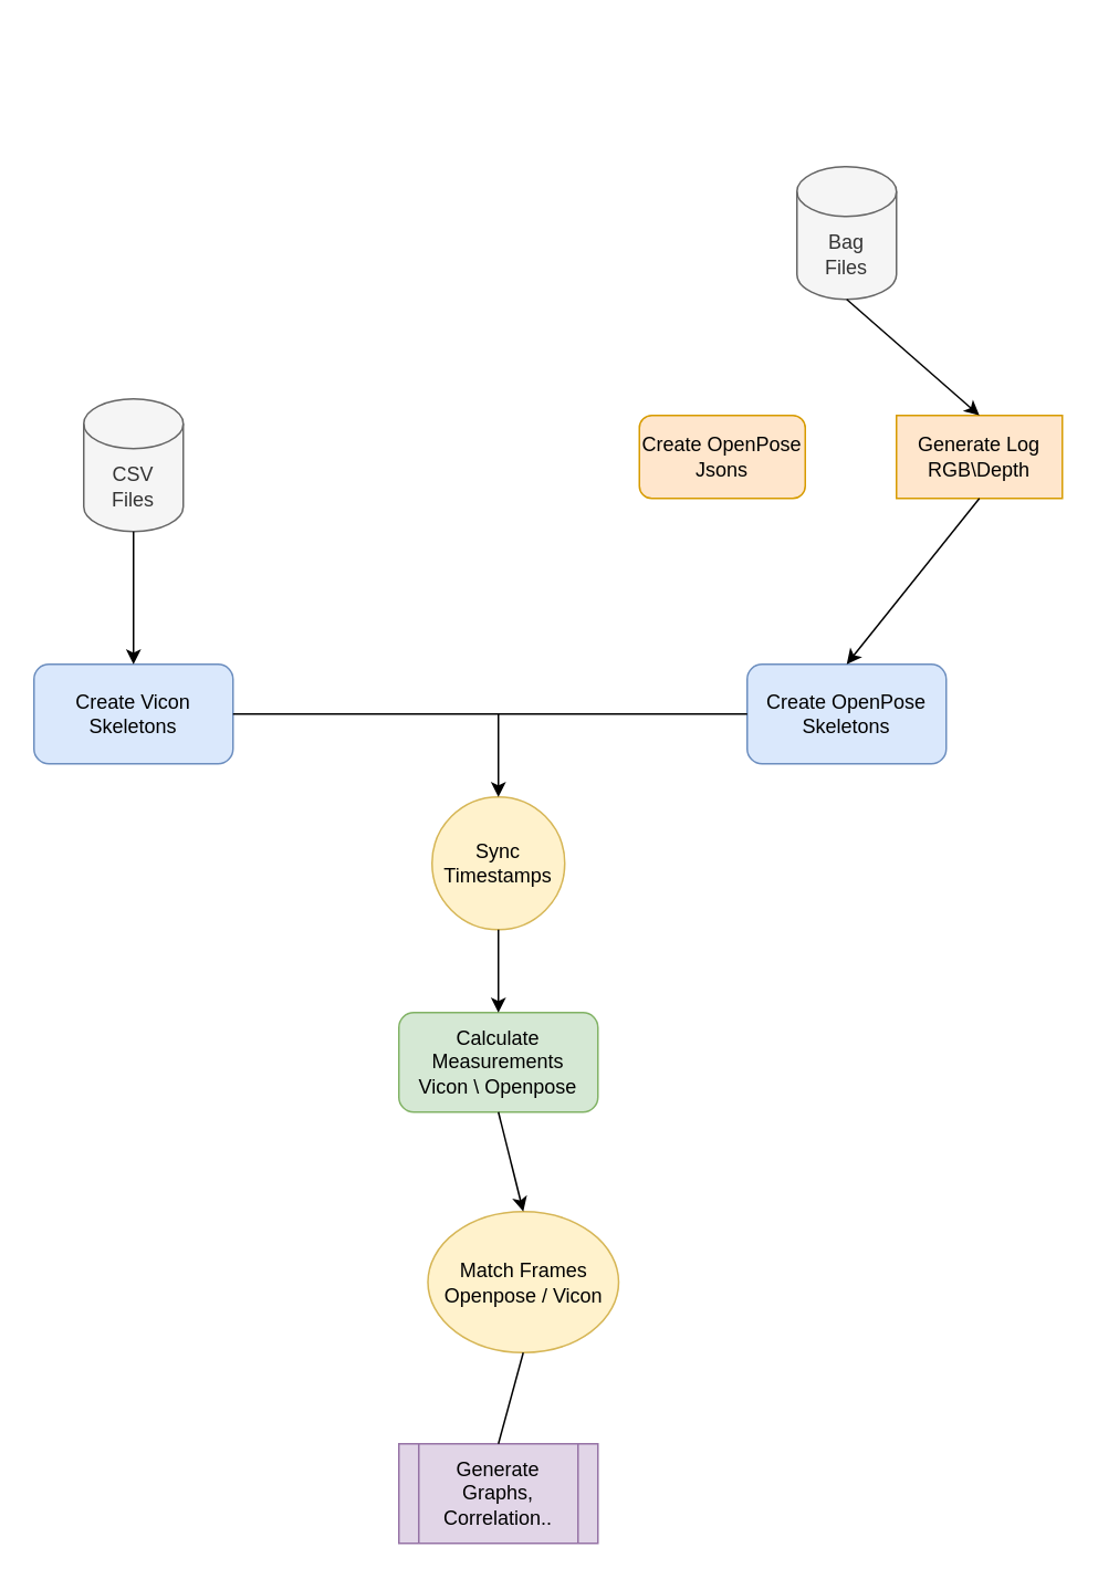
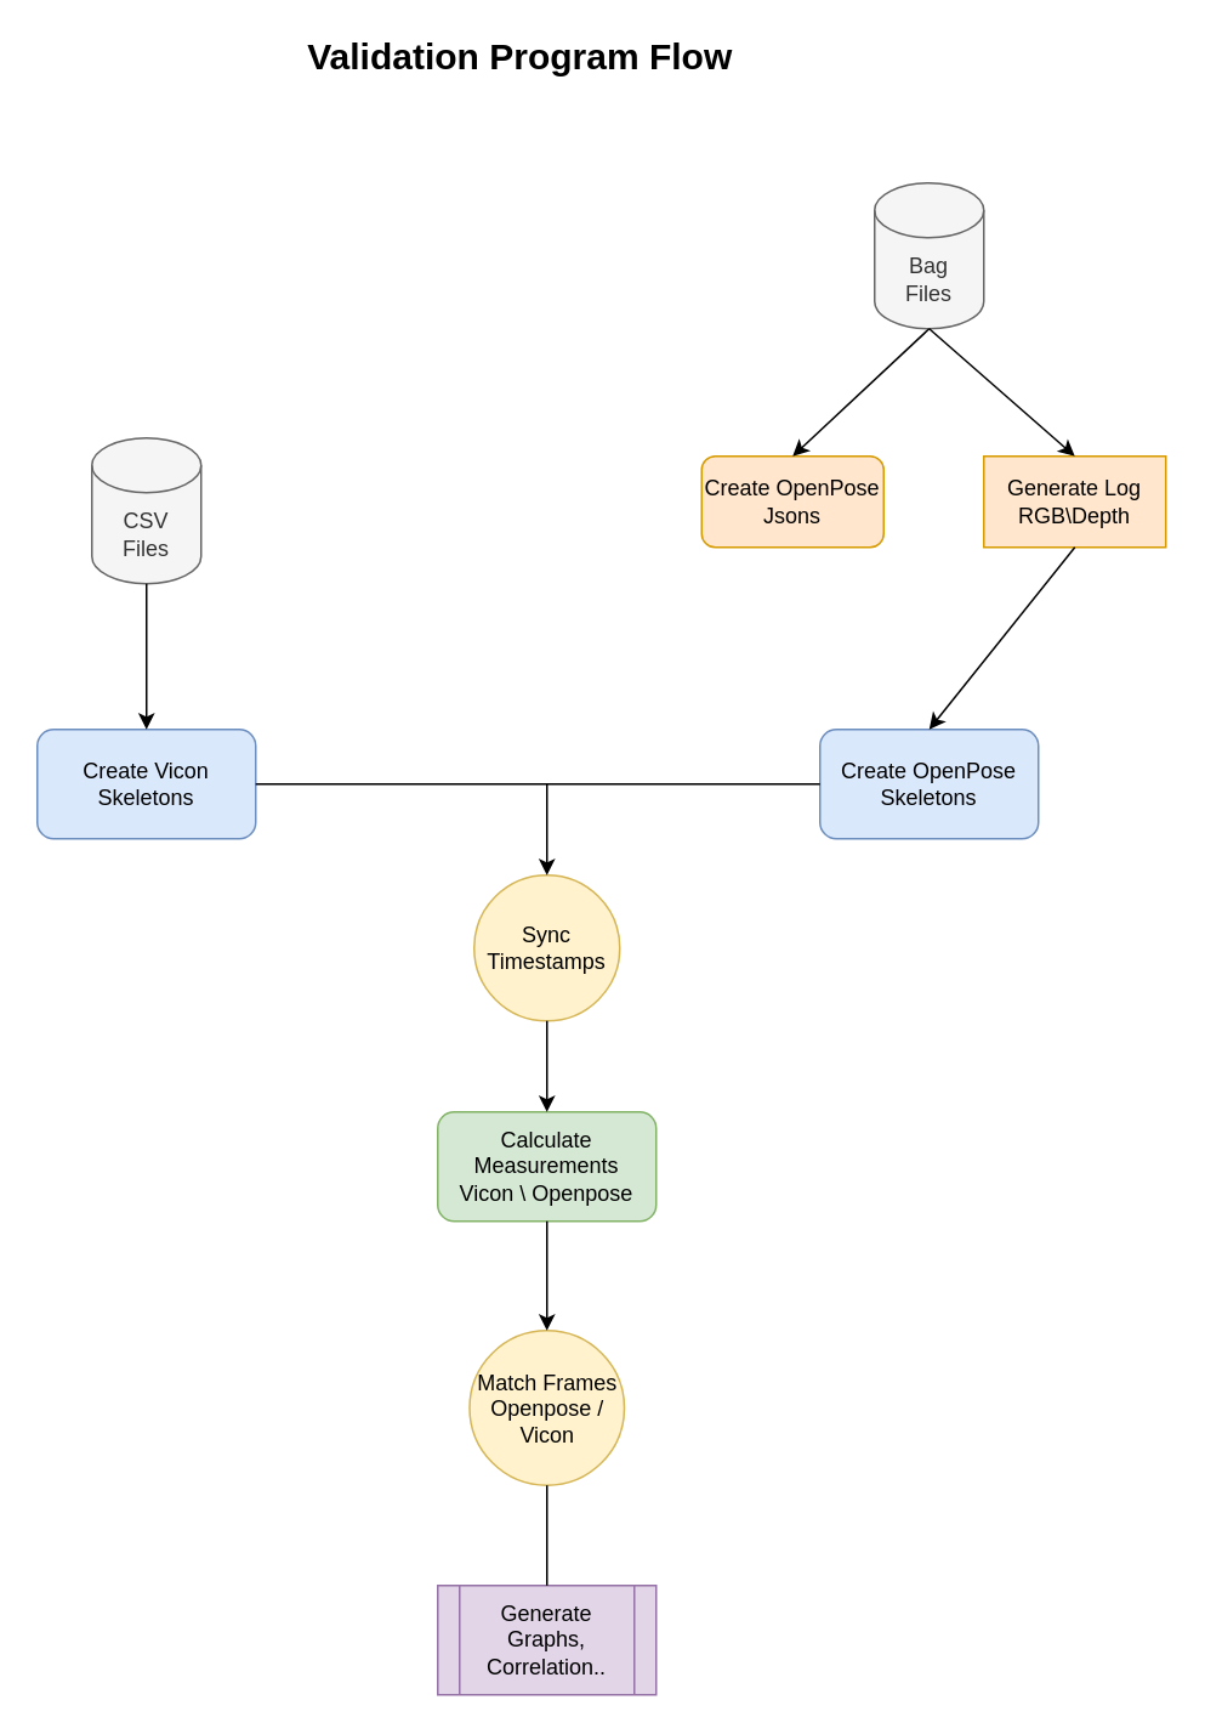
+ <mxCell id="13" value="&lt;font size=&quot;1&quot;&gt;&lt;b style=&quot;font-size: 20px&quot;&gt;Validation Program Flow&lt;/b&gt;&lt;/font&gt;" style="text;html=1;align=center;verticalAlign=middle;resizable=0;points=[];autosize=1;" vertex="1" parent="1"><mxGeometry x="160" y="20" width="250" height="20" as="geometry" /></mxCell>
+ <mxCell id="19" value="" style="endArrow=classic;html=1;exitX=0.5;exitY=1;exitDx=0;exitDy=0;exitPerimeter=0;entryX=0.5;entryY=0;entryDx=0;entryDy=0;" edge="1" parent="1" source="17" target="15"><mxGeometry width="50" height="50" relative="1" as="geometry"><mxPoint x="360" y="180" as="sourcePoint" /><mxPoint x="440" y="250" as="targetPoint" /></mxGeometry></mxCell>
- <mxCell id="8" value="Match Frames&lt;br&gt;Openpose / Vicon" style="ellipse;whiteSpace=wrap;html=1;aspect=fixed;fillColor=#fff2cc;strokeColor=#d6b656;" vertex="1" parent="1"><mxGeometry x="257.5" y="730" width="115" height="85" as="geometry" /></mxCell>
+ <mxCell id="8" value="Match Frames&lt;br&gt;Openpose / Vicon" style="ellipse;whiteSpace=wrap;html=1;aspect=fixed;fillColor=#fff2cc;strokeColor=#d6b656;" vertex="1" parent="1"><mxGeometry x="257.5" y="730" width="85" height="85" as="geometry" /></mxCell>
